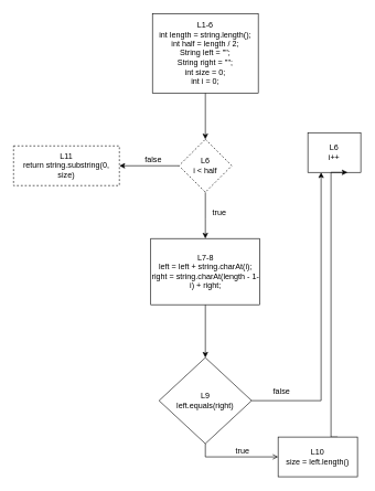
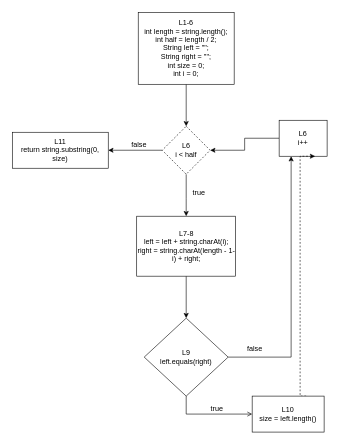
+ <mxCell id="16" style="edgeStyle=orthogonalEdgeStyle;rounded=0;orthogonalLoop=1;jettySize=auto;html=1;exitX=0;exitY=0.5;exitDx=0;exitDy=0;entryX=1;entryY=0.5;entryDx=0;entryDy=0;" edge="1" parent="1" source="17" target="8"><mxGeometry relative="1" as="geometry" /></mxCell>
- <mxCell id="20" value="&lt;div&gt;L11&lt;/div&gt;&lt;div&gt;return string.substring(0, size)&lt;br&gt;&lt;/div&gt;" style="rounded=0;whiteSpace=wrap;html=1;labelBackgroundColor=none;dashed=1;" vertex="1" parent="1"><mxGeometry x="20" y="220" width="160" height="60" as="geometry" /></mxCell>
+ <mxCell id="20" value="&lt;div&gt;L11&lt;/div&gt;&lt;div&gt;return string.substring(0, size)&lt;br&gt;&lt;/div&gt;" style="rounded=0;whiteSpace=wrap;html=1;labelBackgroundColor=none;" vertex="1" parent="1"><mxGeometry x="20" y="220" width="160" height="60" as="geometry" /></mxCell>
- <mxCell id="18" style="edgeStyle=orthogonalEdgeStyle;rounded=0;orthogonalLoop=1;jettySize=auto;html=1;exitX=0.75;exitY=0;exitDx=0;exitDy=0;entryX=0.75;entryY=1;entryDx=0;entryDy=0;" edge="1" parent="1" source="19" target="17"><mxGeometry relative="1" as="geometry"><Array as="points"><mxPoint x="500" y="660" /></Array></mxGeometry></mxCell>
+ <mxCell id="18" style="edgeStyle=orthogonalEdgeStyle;rounded=0;orthogonalLoop=1;jettySize=auto;html=1;exitX=0.75;exitY=0;exitDx=0;exitDy=0;entryX=0.75;entryY=1;entryDx=0;entryDy=0;dashed=1;" edge="1" parent="1" source="19" target="17"><mxGeometry relative="1" as="geometry"><Array as="points"><mxPoint x="500" y="660" /></Array></mxGeometry></mxCell>
- <mxCell id="15" value="&lt;div&gt;L9&lt;/div&gt;&lt;div&gt;left.equals(right)&lt;br&gt;&lt;/div&gt;" style="rhombus;whiteSpace=wrap;html=1;" vertex="1" parent="1"><mxGeometry x="240" y="540" width="140" height="130" as="geometry" /></mxCell>
+ <mxCell id="15" value="&lt;div&gt;L9&lt;/div&gt;&lt;div&gt;left.equals(right)&lt;br&gt;&lt;/div&gt;" style="rhombus;whiteSpace=wrap;html=1;" vertex="1" parent="1"><mxGeometry x="240" y="530" width="140" height="130" as="geometry" /></mxCell>
